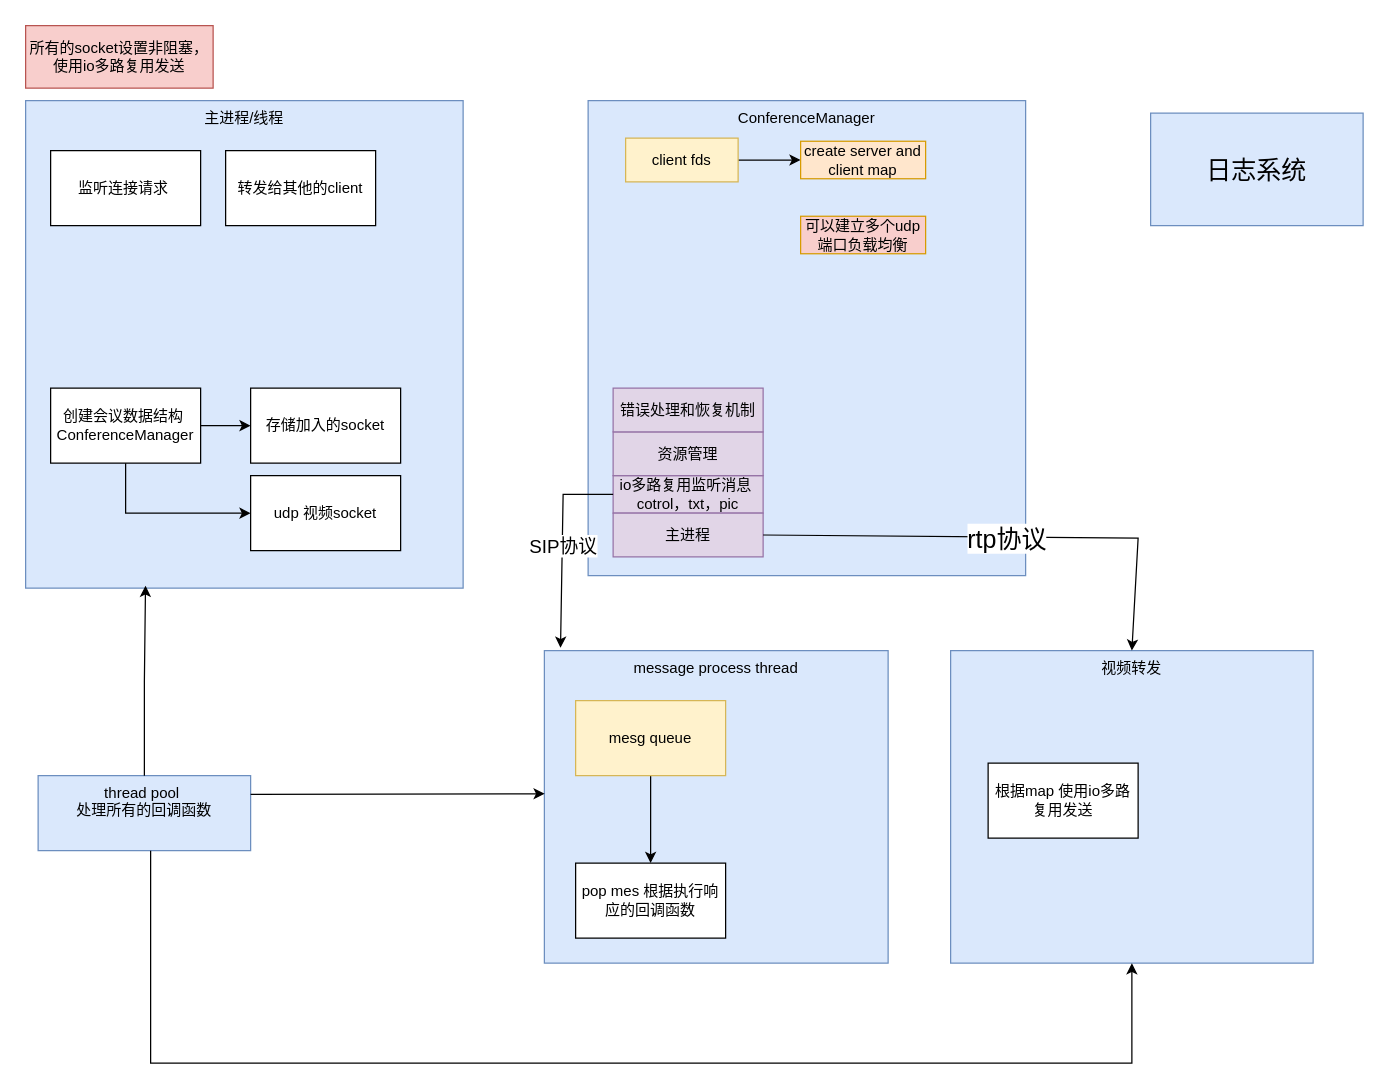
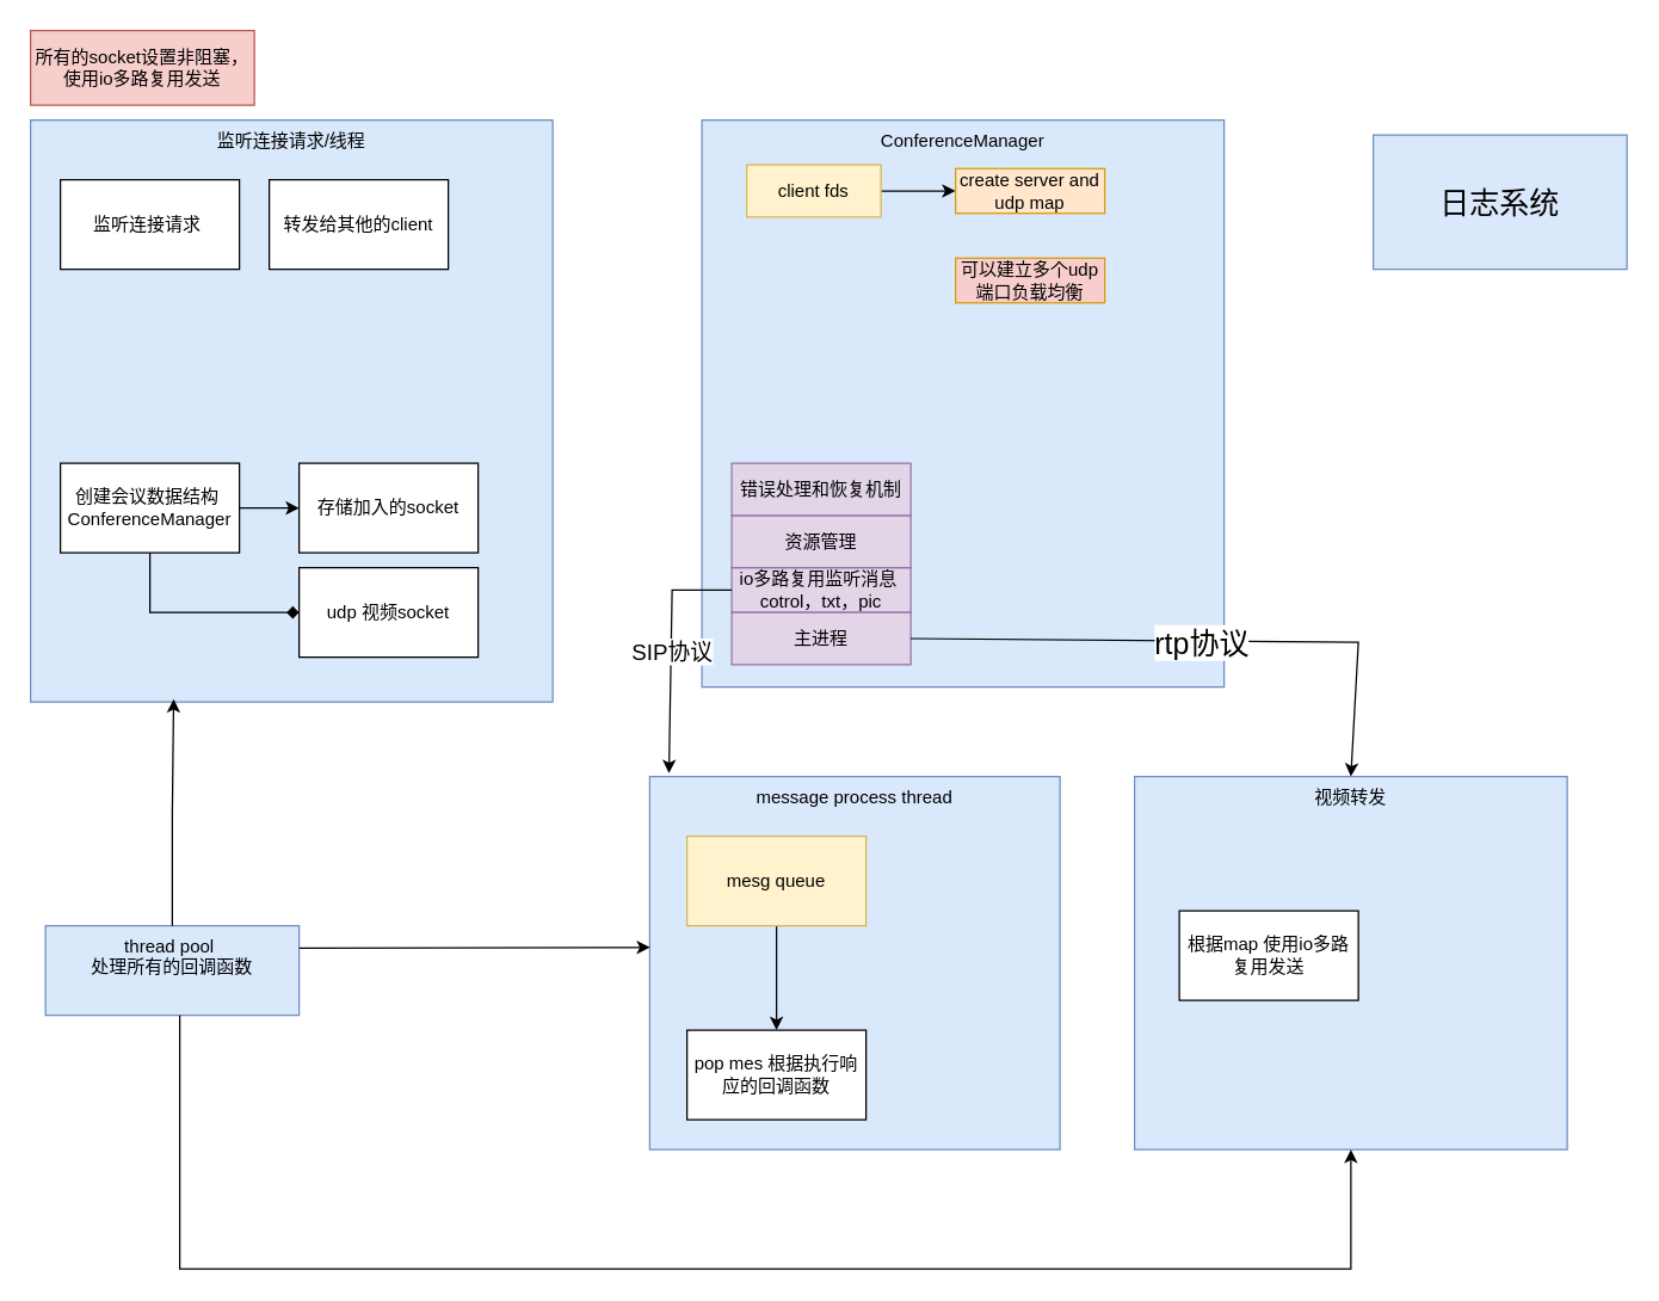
- <mxCell id="3" value="主进程/线程" style="rounded=0;whiteSpace=wrap;html=1;fillColor=#dae8fc;strokeColor=#6c8ebf;horizontal=1;verticalAlign=top;" vertex="1" parent="1"><mxGeometry x="20" y="80" width="350" height="390" as="geometry" /></mxCell>
+ <mxCell id="3" value="监听连接请求/线程" style="rounded=0;whiteSpace=wrap;html=1;fillColor=#dae8fc;strokeColor=#6c8ebf;horizontal=1;verticalAlign=top;" vertex="1" parent="1"><mxGeometry x="20" y="80" width="350" height="390" as="geometry" /></mxCell>
- <mxCell id="23" value="create server and client map" style="rounded=0;whiteSpace=wrap;html=1;fillColor=#ffe6cc;strokeColor=#d79b00;" vertex="1" parent="1"><mxGeometry x="640" y="112.5" width="100" height="30" as="geometry" /></mxCell>
+ <mxCell id="23" value="create server and udp map" style="rounded=0;whiteSpace=wrap;html=1;fillColor=#ffe6cc;strokeColor=#d79b00;" vertex="1" parent="1"><mxGeometry x="640" y="112.5" width="100" height="30" as="geometry" /></mxCell>
- <mxCell id="20" value="" style="endArrow=classic;html=1;rounded=0;exitX=0.5;exitY=1;exitDx=0;exitDy=0;entryX=0;entryY=0.5;entryDx=0;entryDy=0;" edge="1" parent="1" source="7" target="19"><mxGeometry width="50" height="50" relative="1" as="geometry"><mxPoint x="-390" y="430" as="sourcePoint" /><mxPoint x="-340" y="380" as="targetPoint" /><Array as="points"><mxPoint x="100" y="410" /></Array></mxGeometry></mxCell>
+ <mxCell id="20" value="" style="endArrow=diamond;html=1;rounded=0;exitX=0.5;exitY=1;exitDx=0;exitDy=0;entryX=0;entryY=0.5;entryDx=0;entryDy=0;" edge="1" parent="1" source="7" target="19"><mxGeometry width="50" height="50" relative="1" as="geometry"><mxPoint x="-390" y="430" as="sourcePoint" /><mxPoint x="-340" y="380" as="targetPoint" /><Array as="points"><mxPoint x="100" y="410" /></Array></mxGeometry></mxCell>
